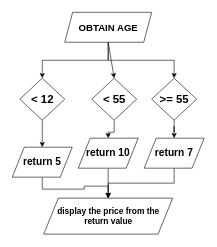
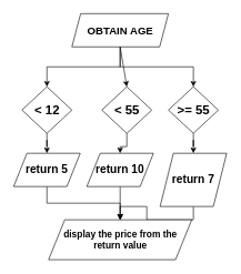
- <mxCell id="15" value="&lt;b&gt;&lt;font style=&quot;font-size: 17px;&quot;&gt;return 7&lt;/font&gt;&lt;/b&gt;" style="shape=parallelogram;perimeter=parallelogramPerimeter;whiteSpace=wrap;html=1;dashed=0;" parent="1" vertex="1"><mxGeometry x="240" y="230" width="100" height="50" as="geometry" /></mxCell>
+ <mxCell id="15" value="&lt;b&gt;&lt;font style=&quot;font-size: 17px;&quot;&gt;return 7&lt;/font&gt;&lt;/b&gt;" style="shape=parallelogram;perimeter=parallelogramPerimeter;whiteSpace=wrap;html=1;dashed=0;" parent="1" vertex="1"><mxGeometry x="240" y="230" width="100" height="80" as="geometry" /></mxCell>
- <mxCell id="11" value="&lt;b&gt;&lt;font style=&quot;font-size: 17px;&quot;&gt;return 5&lt;/font&gt;&lt;/b&gt;" style="shape=parallelogram;perimeter=parallelogramPerimeter;whiteSpace=wrap;html=1;dashed=0;" parent="1" vertex="1"><mxGeometry x="20" y="245" width="100" height="50" as="geometry" /></mxCell>
+ <mxCell id="11" value="&lt;b&gt;&lt;font style=&quot;font-size: 17px;&quot;&gt;return 5&lt;/font&gt;&lt;/b&gt;" style="shape=parallelogram;perimeter=parallelogramPerimeter;whiteSpace=wrap;html=1;dashed=0;" parent="1" vertex="1"><mxGeometry x="20" y="230" width="100" height="50" as="geometry" /></mxCell>
